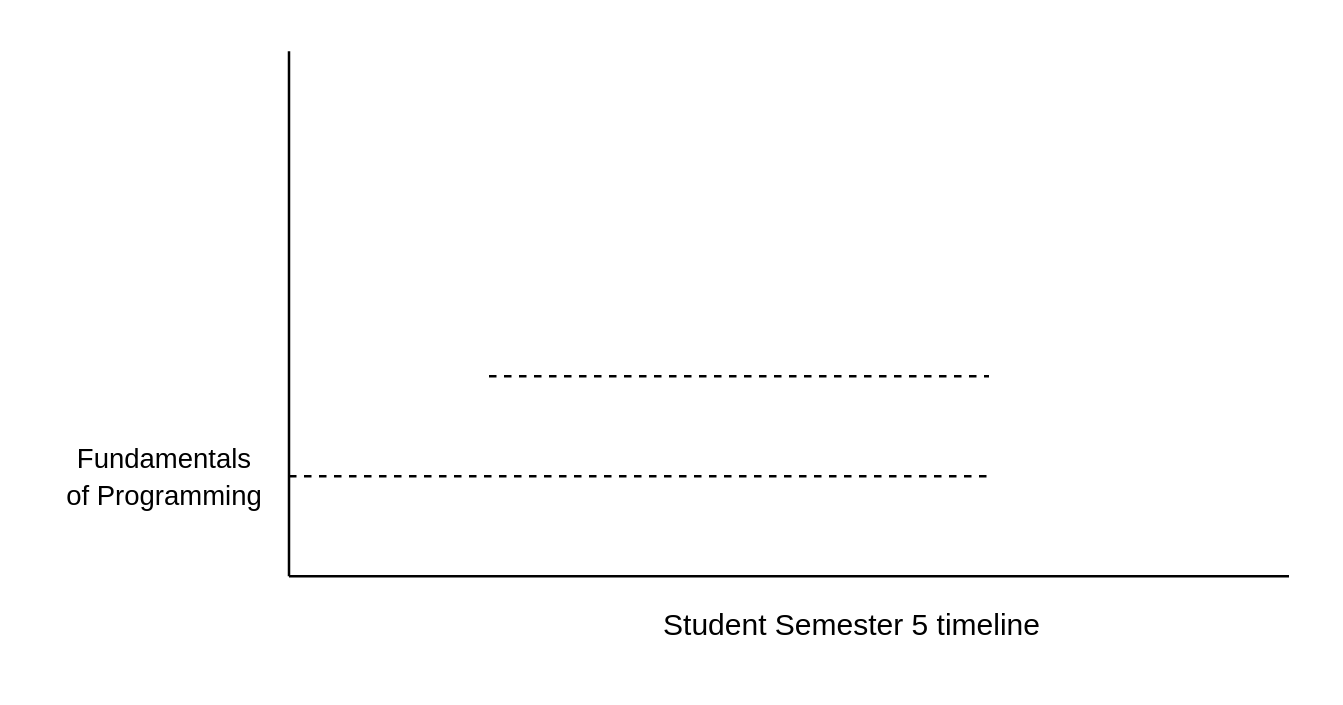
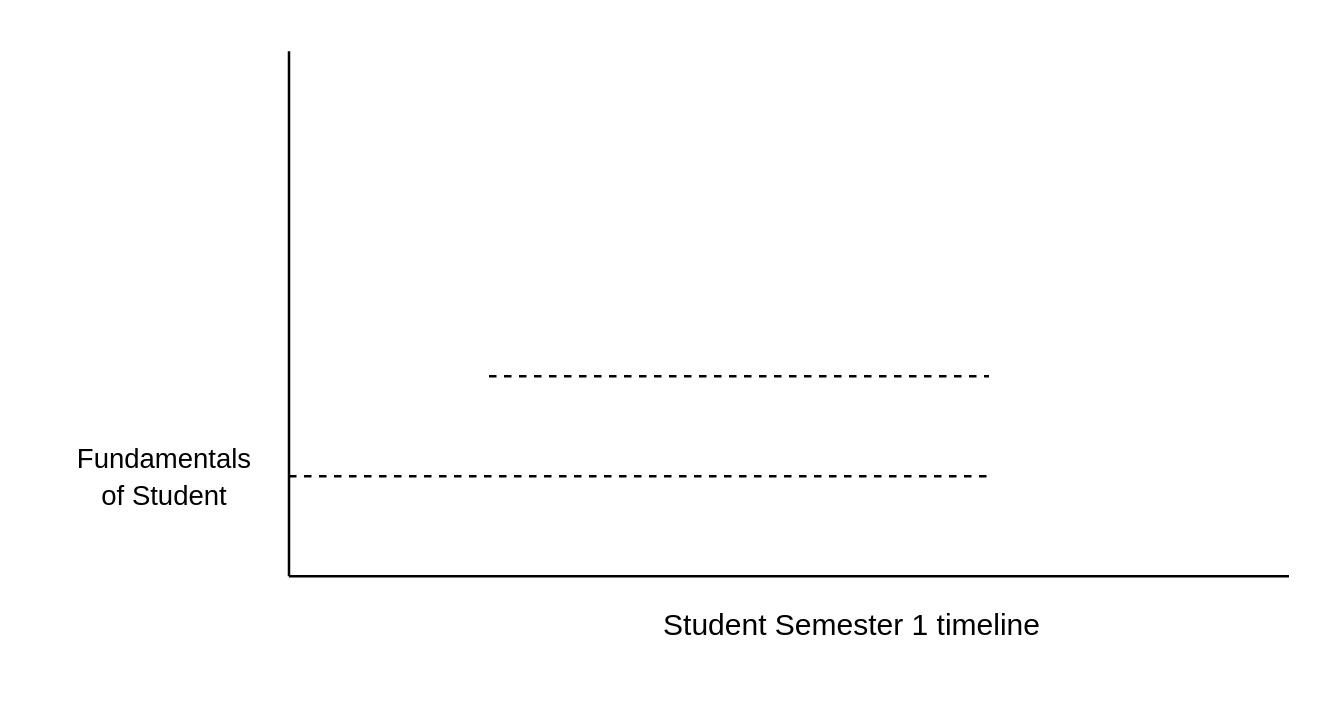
- <mxCell id="6" value="&lt;font style=&quot;font-size: 11px&quot;&gt;Fundamentals&lt;br&gt;of Programming&lt;/font&gt;" style="text;html=1;align=center;verticalAlign=middle;resizable=0;points=[];autosize=1;strokeColor=none;fillColor=none;" vertex="1" parent="1"><mxGeometry x="20" y="175" width="90" height="30" as="geometry" /></mxCell>
+ <mxCell id="6" value="&lt;font style=&quot;font-size: 11px&quot;&gt;Fundamentals&lt;br&gt;of Student&lt;/font&gt;" style="text;html=1;align=center;verticalAlign=middle;resizable=0;points=[];autosize=1;strokeColor=none;fillColor=none;" vertex="1" parent="1"><mxGeometry x="20" y="175" width="90" height="30" as="geometry" /></mxCell>
- <mxCell id="3" value="Student Semester 5 timeline" style="text;html=1;align=center;verticalAlign=middle;resizable=0;points=[];autosize=1;strokeColor=none;fillColor=none;" vertex="1" parent="1"><mxGeometry x="255" y="240" width="170" height="20" as="geometry" /></mxCell>
+ <mxCell id="3" value="Student Semester 1 timeline" style="text;html=1;align=center;verticalAlign=middle;resizable=0;points=[];autosize=1;strokeColor=none;fillColor=none;" vertex="1" parent="1"><mxGeometry x="255" y="240" width="170" height="20" as="geometry" /></mxCell>
